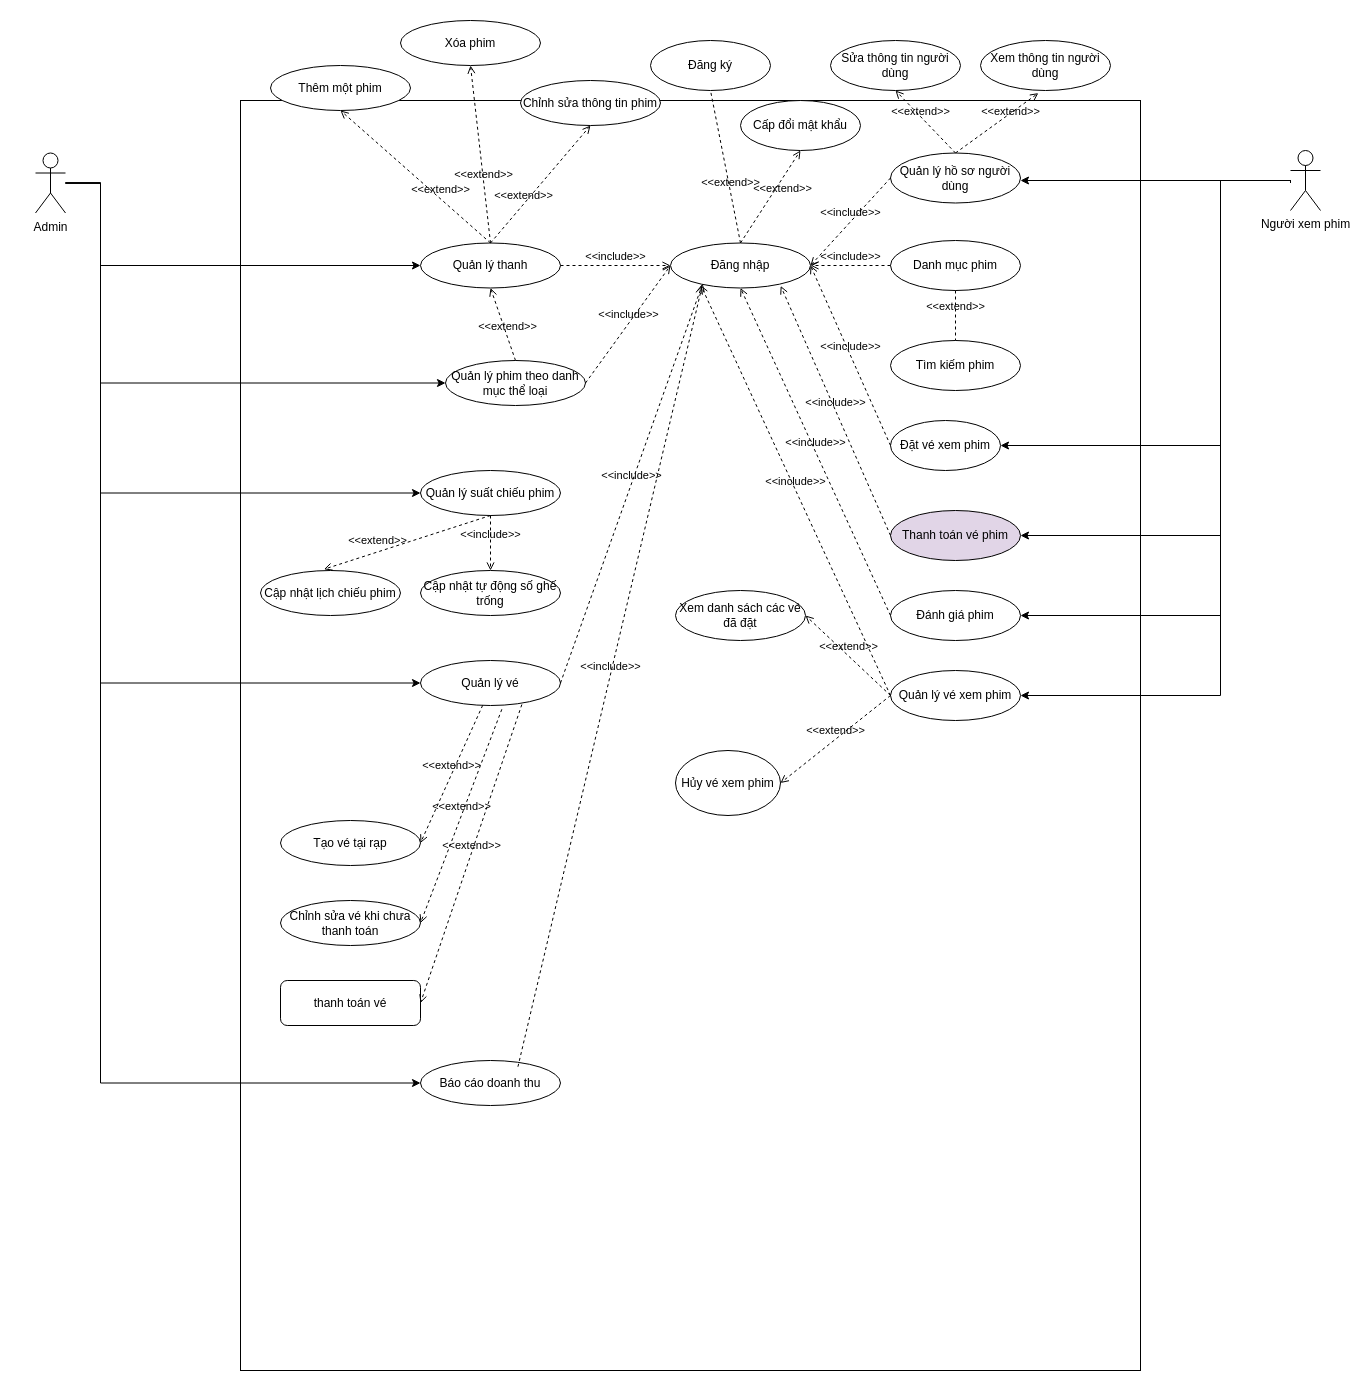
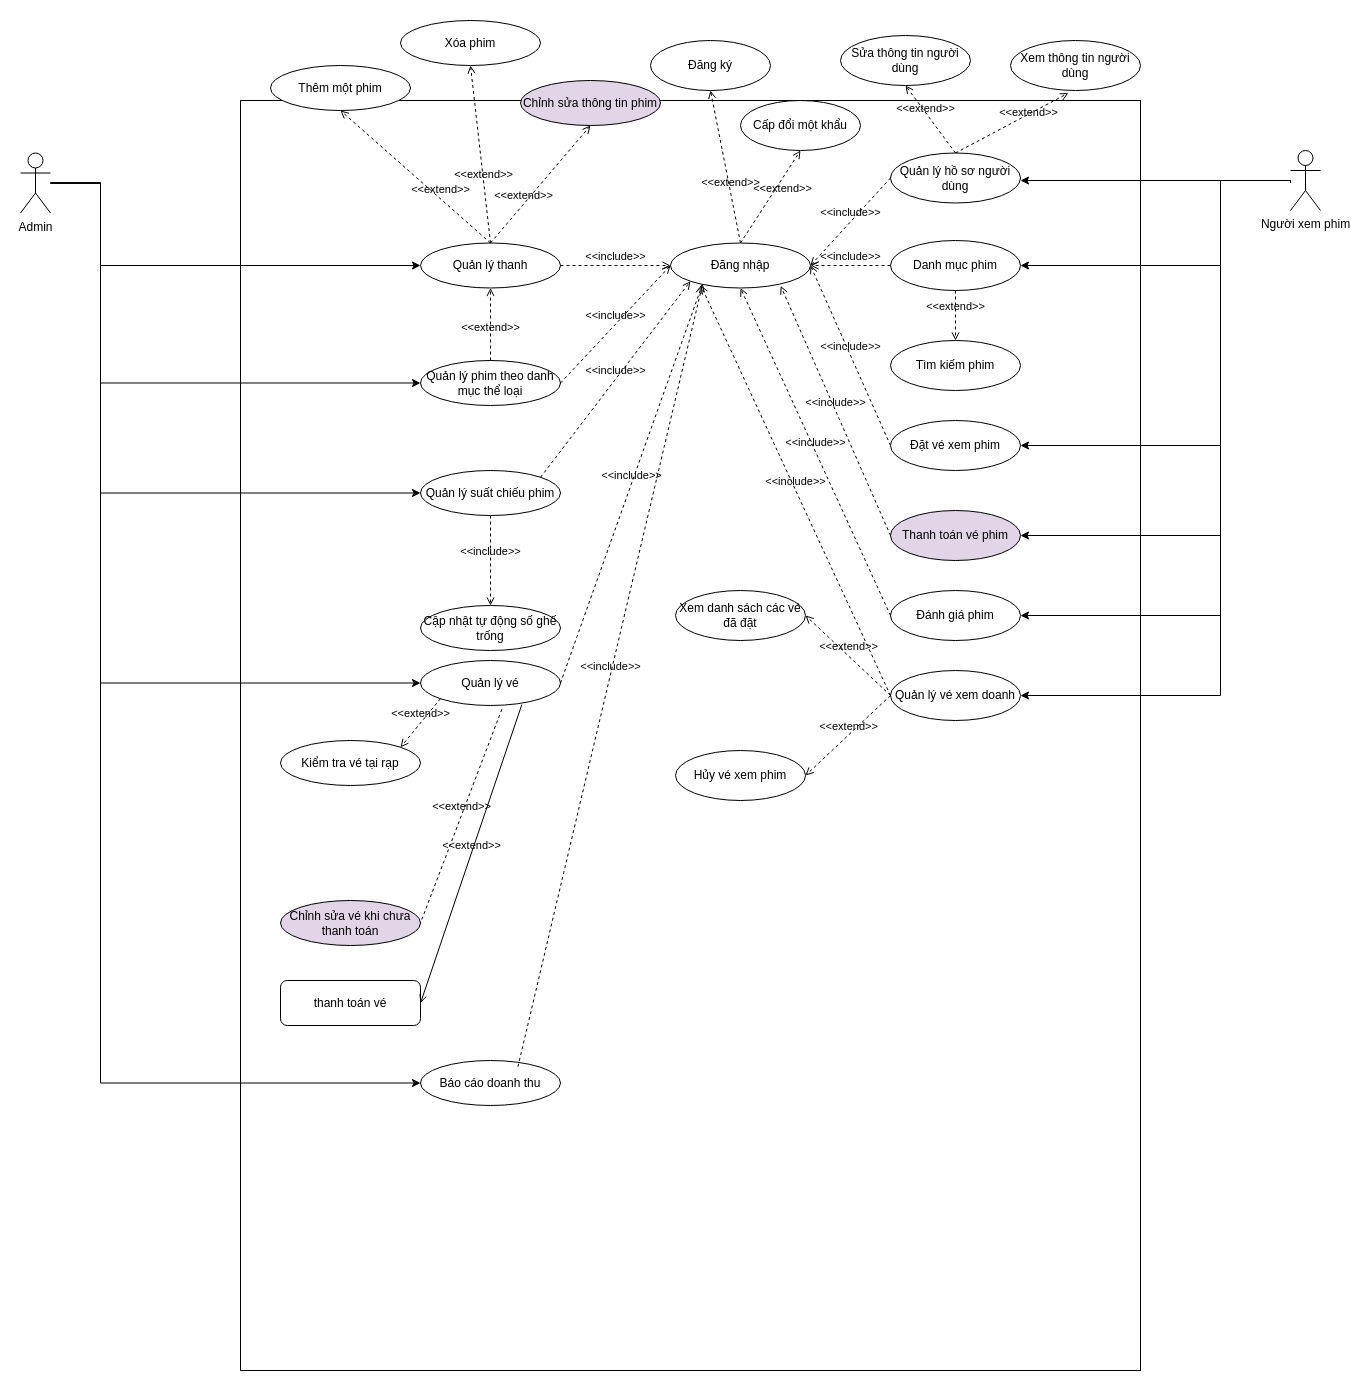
- <mxCell id="23" value="Sửa thông tin người dùng" style="ellipse;whiteSpace=wrap;html=1;" parent="1" vertex="1"><mxGeometry x="830" y="40" width="130" height="50" as="geometry" /></mxCell>
+ <mxCell id="23" value="Sửa thông tin người dùng" style="ellipse;whiteSpace=wrap;html=1;" parent="1" vertex="1"><mxGeometry x="840" y="35" width="130" height="50" as="geometry" /></mxCell>
- <mxCell id="22" value="Xem thông tin người dùng" style="ellipse;whiteSpace=wrap;html=1;" parent="1" vertex="1"><mxGeometry x="980" y="40" width="130" height="50" as="geometry" /></mxCell>
+ <mxCell id="22" value="Xem thông tin người dùng" style="ellipse;whiteSpace=wrap;html=1;" parent="1" vertex="1"><mxGeometry x="1010" y="40" width="130" height="50" as="geometry" /></mxCell>
- <mxCell id="18" value="&amp;lt;&amp;lt;extend&amp;gt;&amp;gt;" style="html=1;verticalAlign=bottom;labelBackgroundColor=none;endArrow=none;endFill=0;dashed=1;rounded=0;exitX=0.5;exitY=0;exitDx=0;exitDy=0;entryX=0.5;entryY=1;entryDx=0;entryDy=0;" parent="1" source="16" target="17" edge="1"><mxGeometry x="-0.333" width="160" relative="1" as="geometry"><mxPoint x="560" y="240" as="sourcePoint" /><mxPoint x="720" y="240" as="targetPoint" /><mxPoint as="offset" /></mxGeometry></mxCell>
+ <mxCell id="18" value="&amp;lt;&amp;lt;extend&amp;gt;&amp;gt;" style="html=1;verticalAlign=bottom;labelBackgroundColor=none;endArrow=open;endFill=0;dashed=1;rounded=0;exitX=0.5;exitY=0;exitDx=0;exitDy=0;entryX=0.5;entryY=1;entryDx=0;entryDy=0;" parent="1" source="16" target="17" edge="1"><mxGeometry x="-0.333" width="160" relative="1" as="geometry"><mxPoint x="560" y="240" as="sourcePoint" /><mxPoint x="720" y="240" as="targetPoint" /><mxPoint as="offset" /></mxGeometry></mxCell>
- <mxCell id="45" value="Chỉnh sửa thông tin phim" style="ellipse;whiteSpace=wrap;html=1;" parent="1" vertex="1"><mxGeometry x="520" y="80" width="140" height="45" as="geometry" /></mxCell>
+ <mxCell id="45" value="Chỉnh sửa thông tin phim" style="ellipse;whiteSpace=wrap;html=1;fillColor=#e1d5e7;" parent="1" vertex="1"><mxGeometry x="520" y="80" width="140" height="45" as="geometry" /></mxCell>
- <mxCell id="19" value="Cấp đổi mật khẩu" style="ellipse;whiteSpace=wrap;html=1;" parent="1" vertex="1"><mxGeometry x="740" y="100" width="120" height="50" as="geometry" /></mxCell>
+ <mxCell id="19" value="Cấp đổi một khẩu" style="ellipse;whiteSpace=wrap;html=1;" parent="1" vertex="1"><mxGeometry x="740" y="100" width="120" height="50" as="geometry" /></mxCell>
- <mxCell id="8" value="Admin" style="shape=umlActor;verticalLabelPosition=bottom;verticalAlign=top;html=1;outlineConnect=0;" parent="1" vertex="1"><mxGeometry x="35" y="152.5" width="30" height="60" as="geometry" /></mxCell>
+ <mxCell id="8" value="Admin" style="shape=umlActor;verticalLabelPosition=bottom;verticalAlign=top;html=1;outlineConnect=0;" parent="1" vertex="1"><mxGeometry x="20" y="152.5" width="30" height="60" as="geometry" /></mxCell>
+ <mxCell id="10" style="edgeStyle=orthogonalEdgeStyle;rounded=0;orthogonalLoop=1;jettySize=auto;html=1;entryX=1;entryY=0.5;entryDx=0;entryDy=0;" parent="1" source="15" target="26" edge="1"><mxGeometry relative="1" as="geometry"><Array as="points"><mxPoint x="1220" y="180" /><mxPoint x="1220" y="265" /></Array></mxGeometry></mxCell>
- <mxCell id="28" value="&amp;lt;&amp;lt;extend&amp;gt;&amp;gt;" style="html=1;verticalAlign=bottom;labelBackgroundColor=none;endArrow=none;endFill=0;dashed=1;rounded=0;exitX=0.5;exitY=1;exitDx=0;exitDy=0;entryX=0.5;entryY=0;entryDx=0;entryDy=0;" parent="1" source="26" target="27" edge="1"><mxGeometry width="160" relative="1" as="geometry"><mxPoint x="965" y="175" as="sourcePoint" /><mxPoint x="1048" y="103" as="targetPoint" /><mxPoint as="offset" /></mxGeometry></mxCell>
+ <mxCell id="28" value="&amp;lt;&amp;lt;extend&amp;gt;&amp;gt;" style="html=1;verticalAlign=bottom;labelBackgroundColor=none;endArrow=open;endFill=0;dashed=1;rounded=0;exitX=0.5;exitY=1;exitDx=0;exitDy=0;entryX=0.5;entryY=0;entryDx=0;entryDy=0;" parent="1" source="26" target="27" edge="1"><mxGeometry width="160" relative="1" as="geometry"><mxPoint x="965" y="175" as="sourcePoint" /><mxPoint x="1048" y="103" as="targetPoint" /><mxPoint as="offset" /></mxGeometry></mxCell>
+ <mxCell id="55" value="&amp;lt;&amp;lt;include&amp;gt;&amp;gt;" style="html=1;verticalAlign=bottom;labelBackgroundColor=none;endArrow=open;endFill=0;dashed=1;rounded=0;entryX=0;entryY=1;entryDx=0;entryDy=0;exitX=1;exitY=0;exitDx=0;exitDy=0;" parent="1" source="54" target="16" edge="1"><mxGeometry width="160" relative="1" as="geometry"><mxPoint x="570" y="393" as="sourcePoint" /><mxPoint x="680" y="275" as="targetPoint" /></mxGeometry></mxCell>
- <mxCell id="51" value="Quản lý phim theo danh mục thể loại" style="ellipse;whiteSpace=wrap;html=1;" parent="1" vertex="1"><mxGeometry x="445" y="360" width="140" height="45" as="geometry" /></mxCell>
+ <mxCell id="51" value="Quản lý phim theo danh mục thể loại" style="ellipse;whiteSpace=wrap;html=1;" parent="1" vertex="1"><mxGeometry x="420" y="360" width="140" height="45" as="geometry" /></mxCell>
- <mxCell id="31" value="Đặt vé xem phim" style="ellipse;whiteSpace=wrap;html=1;" parent="1" vertex="1"><mxGeometry x="890" y="420" width="110" height="50" as="geometry" /></mxCell>
+ <mxCell id="31" value="Đặt vé xem phim" style="ellipse;whiteSpace=wrap;html=1;" parent="1" vertex="1"><mxGeometry x="890" y="420" width="130" height="50" as="geometry" /></mxCell>
- <mxCell id="58" value="&amp;lt;&amp;lt;extend&amp;gt;&amp;gt;" style="html=1;verticalAlign=bottom;labelBackgroundColor=none;endArrow=open;endFill=0;dashed=1;rounded=0;entryX=0.453;entryY=-0.027;entryDx=0;entryDy=0;strokeColor=default;align=center;fontFamily=Helvetica;fontSize=11;fontColor=default;entryPerimeter=0;exitX=0.5;exitY=1;exitDx=0;exitDy=0;" parent="1" source="54" target="56" edge="1"><mxGeometry x="0.346" y="-1" width="160" relative="1" as="geometry"><mxPoint x="480" y="520" as="sourcePoint" /><mxPoint x="500" y="298" as="targetPoint" /><mxPoint y="-1" as="offset" /><Array as="points" /></mxGeometry></mxCell>
- <mxCell id="56" value="Cập nhật lịch chiếu phim" style="ellipse;whiteSpace=wrap;html=1;" parent="1" vertex="1"><mxGeometry x="260" y="570" width="140" height="45" as="geometry" /></mxCell>
- <mxCell id="57" value="Cập nhật tự động số ghế trống" style="ellipse;whiteSpace=wrap;html=1;" parent="1" vertex="1"><mxGeometry x="420" y="570" width="140" height="45" as="geometry" /></mxCell>
+ <mxCell id="57" value="Cập nhật tự động số ghế trống" style="ellipse;whiteSpace=wrap;html=1;" parent="1" vertex="1"><mxGeometry x="420" y="605" width="140" height="45" as="geometry" /></mxCell>
- <mxCell id="35" value="Quản lý vé xem phim" style="ellipse;whiteSpace=wrap;html=1;" parent="1" vertex="1"><mxGeometry x="890" y="670" width="130" height="50" as="geometry" /></mxCell>
+ <mxCell id="35" value="Quản lý vé xem doanh" style="ellipse;whiteSpace=wrap;html=1;" parent="1" vertex="1"><mxGeometry x="890" y="670" width="130" height="50" as="geometry" /></mxCell>
+ <mxCell id="66" value="&amp;lt;&amp;lt;extend&amp;gt;&amp;gt;" style="html=1;verticalAlign=bottom;labelBackgroundColor=none;endArrow=open;endFill=0;dashed=1;rounded=0;exitX=0;exitY=1;exitDx=0;exitDy=0;entryX=1;entryY=0;entryDx=0;entryDy=0;" parent="1" source="60" target="61" edge="1"><mxGeometry width="160" relative="1" as="geometry"><mxPoint x="900" y="705" as="sourcePoint" /><mxPoint x="815" y="785" as="targetPoint" /><mxPoint as="offset" /></mxGeometry></mxCell>
+ <mxCell id="61" value="Kiểm tra vé tại rạp" style="ellipse;whiteSpace=wrap;html=1;" parent="1" vertex="1"><mxGeometry x="280" y="740" width="140" height="45" as="geometry" /></mxCell>
- <mxCell id="67" value="&amp;lt;&amp;lt;extend&amp;gt;&amp;gt;" style="html=1;verticalAlign=bottom;labelBackgroundColor=none;endArrow=open;endFill=0;dashed=1;rounded=0;exitX=0.444;exitY=0.996;exitDx=0;exitDy=0;entryX=1;entryY=0.5;entryDx=0;entryDy=0;exitPerimeter=0;" parent="1" source="60" target="63" edge="1"><mxGeometry width="160" relative="1" as="geometry"><mxPoint x="450" y="723" as="sourcePoint" /><mxPoint x="410" y="757" as="targetPoint" /><mxPoint as="offset" /></mxGeometry></mxCell>
- <mxCell id="38" value="Hủy vé xem phim" style="ellipse;whiteSpace=wrap;html=1;" parent="1" vertex="1"><mxGeometry x="675" y="750" width="105" height="65" as="geometry" /></mxCell>
+ <mxCell id="38" value="Hủy vé xem phim" style="ellipse;whiteSpace=wrap;html=1;" parent="1" vertex="1"><mxGeometry x="675" y="750" width="130" height="50" as="geometry" /></mxCell>
- <mxCell id="63" value="Tạo vé tại rạp" style="ellipse;whiteSpace=wrap;html=1;" parent="1" vertex="1"><mxGeometry x="280" y="820" width="140" height="45" as="geometry" /></mxCell>
- <mxCell id="69" value="&amp;lt;&amp;lt;extend&amp;gt;&amp;gt;" style="html=1;verticalAlign=bottom;labelBackgroundColor=none;endArrow=open;endFill=0;dashed=1;rounded=0;exitX=0.724;exitY=0.978;exitDx=0;exitDy=0;entryX=1;entryY=0.5;entryDx=0;entryDy=0;exitPerimeter=0;" parent="1" source="60" target="62" edge="1"><mxGeometry width="160" relative="1" as="geometry"><mxPoint x="492" y="733" as="sourcePoint" /><mxPoint x="430" y="933" as="targetPoint" /><mxPoint as="offset" /></mxGeometry></mxCell>
+ <mxCell id="69" value="&amp;lt;&amp;lt;extend&amp;gt;&amp;gt;" style="html=1;verticalAlign=bottom;labelBackgroundColor=none;endArrow=open;endFill=0;dashed=0;rounded=0;exitX=0.724;exitY=0.978;exitDx=0;exitDy=0;entryX=1;entryY=0.5;entryDx=0;entryDy=0;exitPerimeter=0;" parent="1" source="60" target="62" edge="1"><mxGeometry width="160" relative="1" as="geometry"><mxPoint x="492" y="733" as="sourcePoint" /><mxPoint x="430" y="933" as="targetPoint" /><mxPoint as="offset" /></mxGeometry></mxCell>
- <mxCell id="68" value="&amp;lt;&amp;lt;extend&amp;gt;&amp;gt;" style="html=1;verticalAlign=bottom;labelBackgroundColor=none;endArrow=open;endFill=0;dashed=1;rounded=0;exitX=0.581;exitY=1.084;exitDx=0;exitDy=0;entryX=1;entryY=0.5;entryDx=0;entryDy=0;exitPerimeter=0;" parent="1" source="60" target="64" edge="1"><mxGeometry width="160" relative="1" as="geometry"><mxPoint x="492" y="730" as="sourcePoint" /><mxPoint x="430" y="853" as="targetPoint" /><mxPoint as="offset" /></mxGeometry></mxCell>
+ <mxCell id="68" value="&amp;lt;&amp;lt;extend&amp;gt;&amp;gt;" style="html=1;verticalAlign=bottom;labelBackgroundColor=none;endArrow=none;endFill=0;dashed=1;rounded=0;exitX=0.581;exitY=1.084;exitDx=0;exitDy=0;entryX=1;entryY=0.5;entryDx=0;entryDy=0;exitPerimeter=0;" parent="1" source="60" target="64" edge="1"><mxGeometry width="160" relative="1" as="geometry"><mxPoint x="492" y="730" as="sourcePoint" /><mxPoint x="430" y="853" as="targetPoint" /><mxPoint as="offset" /></mxGeometry></mxCell>
- <mxCell id="64" value="Chỉnh sửa vé khi chưa thanh toán" style="ellipse;whiteSpace=wrap;html=1;" parent="1" vertex="1"><mxGeometry x="280" y="900" width="140" height="45" as="geometry" /></mxCell>
+ <mxCell id="64" value="Chỉnh sửa vé khi chưa thanh toán" style="ellipse;whiteSpace=wrap;html=1;fillColor=#e1d5e7;" parent="1" vertex="1"><mxGeometry x="280" y="900" width="140" height="45" as="geometry" /></mxCell>
